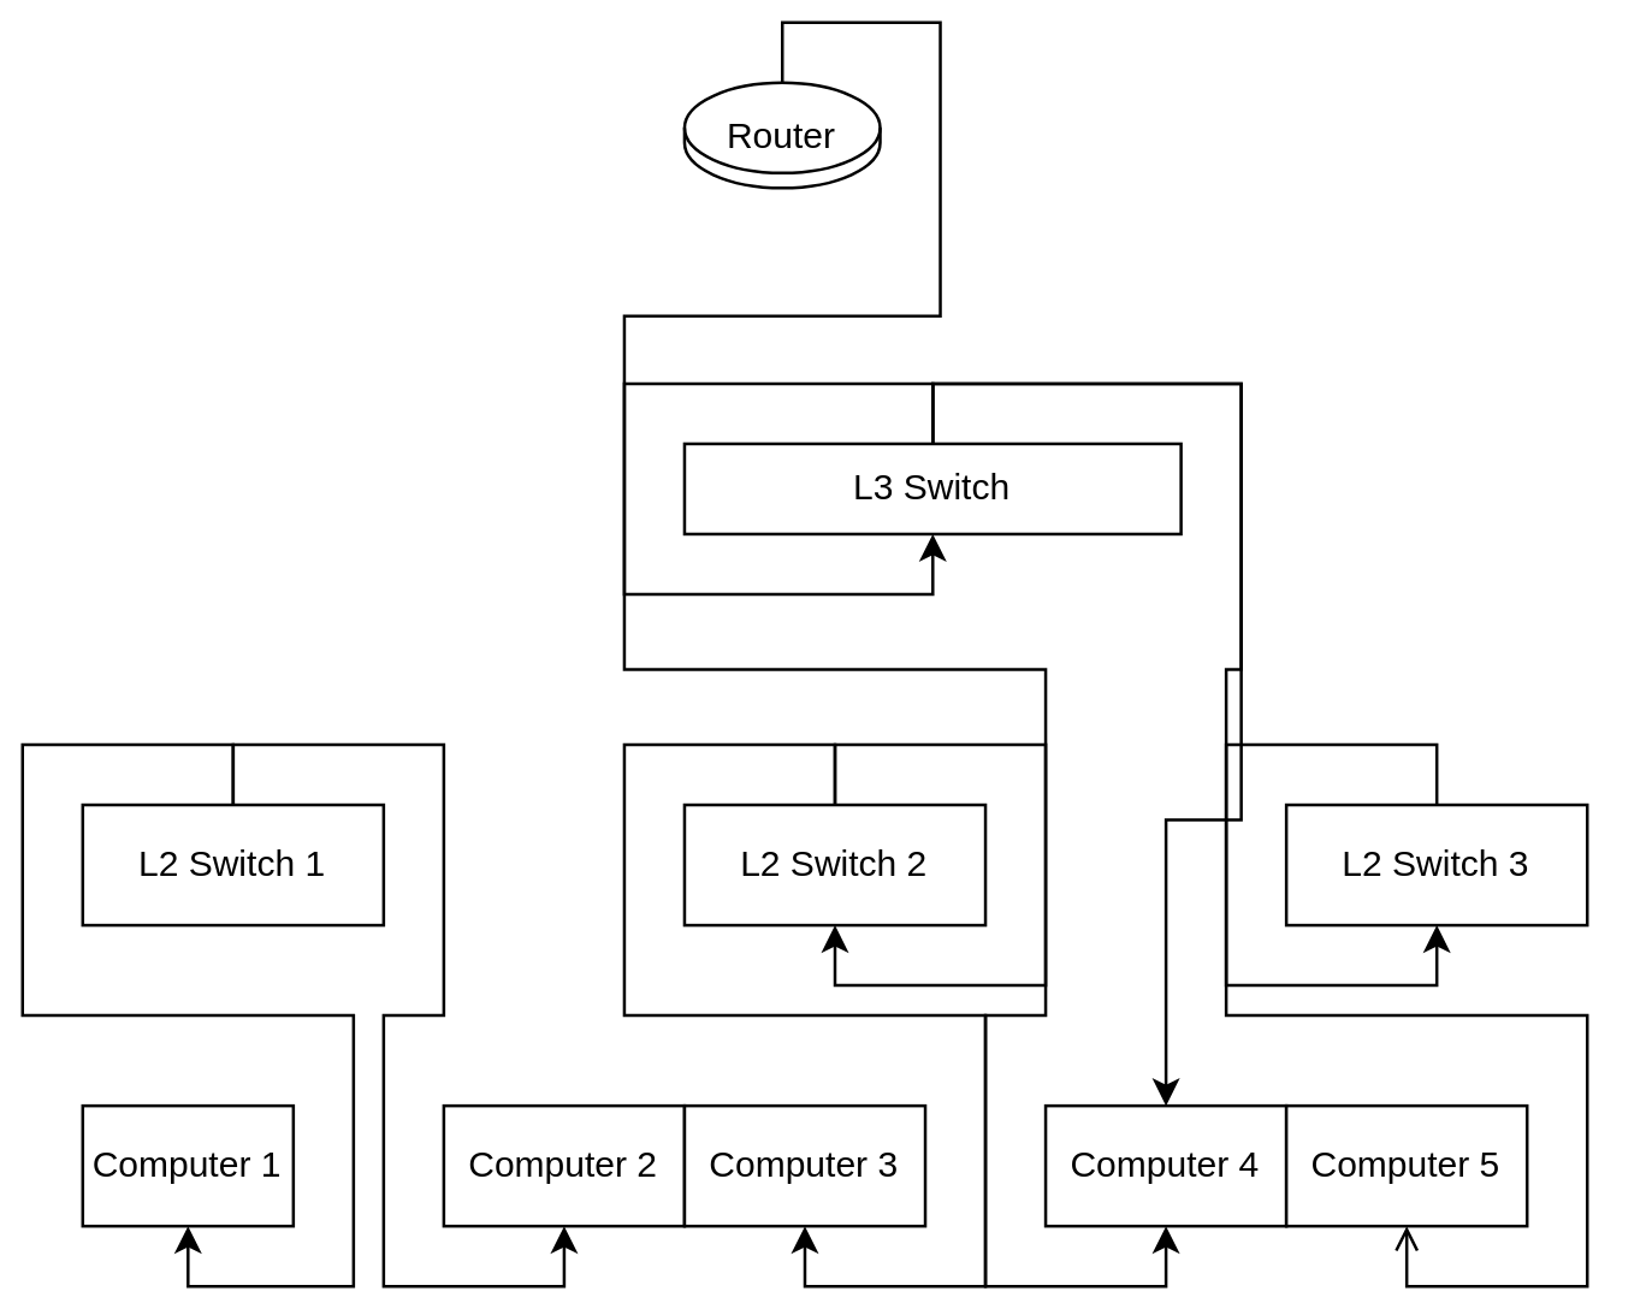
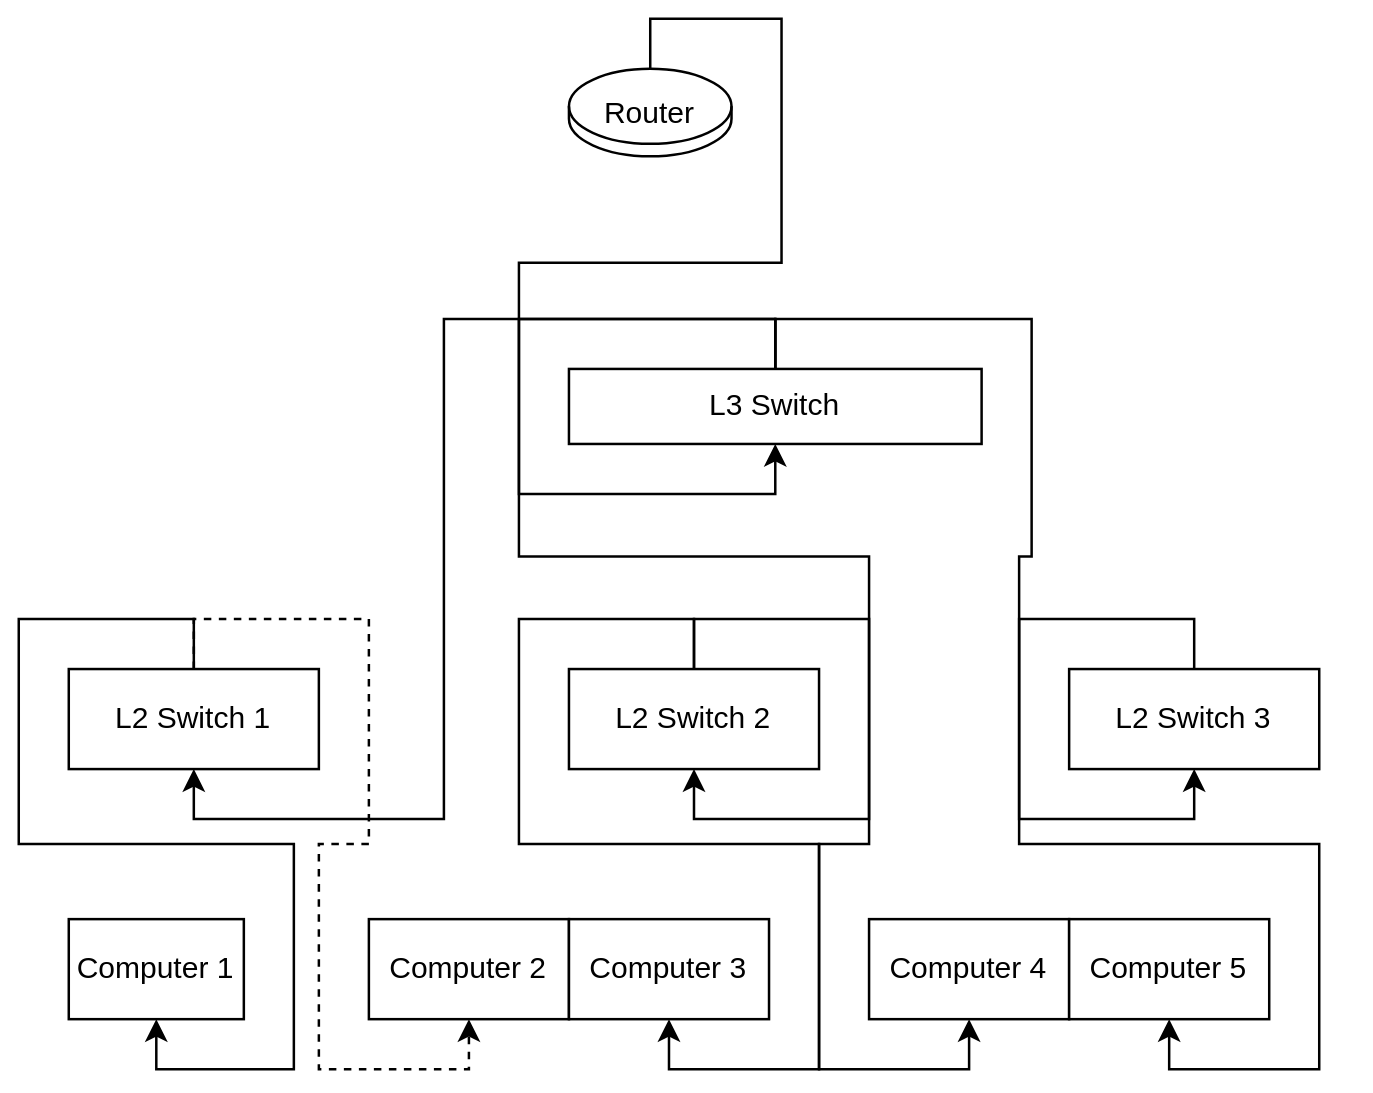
- <mxCell id="13" style="edgeStyle=orthogonalEdgeStyle;rounded=0;orthogonalLoop=1;jettySize=auto;html=1;exitX=0.5;exitY=0;exitDx=0;exitDy=0;" edge="1" parent="1" source="3" target="10"><mxGeometry relative="1" as="geometry" /></mxCell>
+ <mxCell id="13" style="edgeStyle=orthogonalEdgeStyle;rounded=0;orthogonalLoop=1;jettySize=auto;html=1;exitX=0.5;exitY=0;exitDx=0;exitDy=0;entryX=0.5;entryY=1;entryDx=0;entryDy=0;" edge="1" parent="1" source="3" target="4"><mxGeometry relative="1" as="geometry" /></mxCell>
- <mxCell id="17" style="edgeStyle=orthogonalEdgeStyle;rounded=0;orthogonalLoop=1;jettySize=auto;html=1;exitX=0.5;exitY=0;exitDx=0;exitDy=0;entryX=0.5;entryY=1;entryDx=0;entryDy=0;" edge="1" parent="1" source="4" target="8"><mxGeometry relative="1" as="geometry" /></mxCell>
+ <mxCell id="17" style="edgeStyle=orthogonalEdgeStyle;rounded=0;orthogonalLoop=1;jettySize=auto;html=1;exitX=0.5;exitY=0;exitDx=0;exitDy=0;entryX=0.5;entryY=1;entryDx=0;entryDy=0;dashed=1;" edge="1" parent="1" source="4" target="8"><mxGeometry relative="1" as="geometry" /></mxCell>
- <mxCell id="20" style="edgeStyle=orthogonalEdgeStyle;rounded=0;orthogonalLoop=1;jettySize=auto;html=1;exitX=0.5;exitY=0;exitDx=0;exitDy=0;entryX=0.5;entryY=1;entryDx=0;entryDy=0;endArrow=open;" edge="1" parent="1" source="6" target="11"><mxGeometry relative="1" as="geometry" /></mxCell>
+ <mxCell id="20" style="edgeStyle=orthogonalEdgeStyle;rounded=0;orthogonalLoop=1;jettySize=auto;html=1;exitX=0.5;exitY=0;exitDx=0;exitDy=0;entryX=0.5;entryY=1;entryDx=0;entryDy=0;" edge="1" parent="1" source="6" target="11"><mxGeometry relative="1" as="geometry" /></mxCell>
